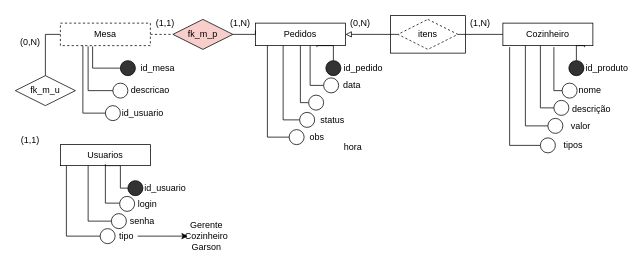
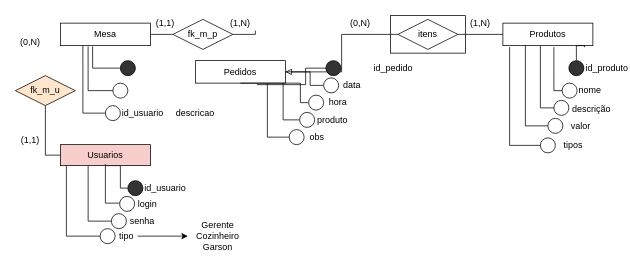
- <mxCell id="5" value="Mesa" style="rounded=0;whiteSpace=wrap;html=1;dashed=1;" parent="1" vertex="1"><mxGeometry x="80" y="30" width="120" height="30" as="geometry" /></mxCell>
+ <mxCell id="5" value="Mesa" style="rounded=0;whiteSpace=wrap;html=1;" parent="1" vertex="1"><mxGeometry x="80" y="30" width="120" height="30" as="geometry" /></mxCell>
- <mxCell id="3" style="edgeStyle=orthogonalEdgeStyle;rounded=0;orthogonalLoop=1;jettySize=auto;html=1;exitX=1;exitY=0.5;exitDx=0;exitDy=0;entryX=0;entryY=0.5;entryDx=0;entryDy=0;endArrow=none;endFill=0;dashed=1;" parent="1" source="5" target="19" edge="1"><mxGeometry relative="1" as="geometry" /></mxCell>
+ <mxCell id="3" style="edgeStyle=orthogonalEdgeStyle;rounded=0;orthogonalLoop=1;jettySize=auto;html=1;exitX=1;exitY=0.5;exitDx=0;exitDy=0;entryX=0;entryY=0.5;entryDx=0;entryDy=0;endArrow=none;endFill=0;" parent="1" source="5" target="19" edge="1"><mxGeometry relative="1" as="geometry" /></mxCell>
- <mxCell id="19" value="fk_m_p" style="rhombus;whiteSpace=wrap;html=1;fillColor=#f8cecc;" parent="1" vertex="1"><mxGeometry x="230" y="25" width="80" height="40" as="geometry" /></mxCell>
+ <mxCell id="19" value="fk_m_p" style="rhombus;whiteSpace=wrap;html=1;fillColor=#FFFFFF;" parent="1" vertex="1"><mxGeometry x="230" y="25" width="80" height="40" as="geometry" /></mxCell>
- <mxCell id="17" value="Pedidos" style="rounded=0;whiteSpace=wrap;html=1;" parent="1" vertex="1"><mxGeometry x="340" y="30" width="120" height="30" as="geometry" /></mxCell>
+ <mxCell id="17" value="Pedidos" style="rounded=0;whiteSpace=wrap;html=1;" parent="1" vertex="1"><mxGeometry x="260" y="80" width="120" height="30" as="geometry" /></mxCell>
- <mxCell id="22" value="itens" style="rhombus;whiteSpace=wrap;html=1;fillColor=#FFFFFF;dashed=1;" parent="1" vertex="1"><mxGeometry x="530" y="25" width="80" height="40" as="geometry" /></mxCell>
+ <mxCell id="22" value="itens" style="rhombus;whiteSpace=wrap;html=1;fillColor=#FFFFFF;" parent="1" vertex="1"><mxGeometry x="530" y="25" width="80" height="40" as="geometry" /></mxCell>
- <mxCell id="6" value="Cozinheiro" style="rounded=0;whiteSpace=wrap;html=1;" parent="1" vertex="1"><mxGeometry x="670" y="30" width="120" height="30" as="geometry" /></mxCell>
+ <mxCell id="6" value="Produtos" style="rounded=0;whiteSpace=wrap;html=1;" parent="1" vertex="1"><mxGeometry x="670" y="30" width="120" height="30" as="geometry" /></mxCell>
- <mxCell id="4" style="edgeStyle=orthogonalEdgeStyle;rounded=0;orthogonalLoop=1;jettySize=auto;html=1;exitX=0;exitY=0.5;exitDx=0;exitDy=0;entryX=0.5;entryY=0;entryDx=0;entryDy=0;endArrow=none;endFill=0;" parent="1" source="5" target="56" edge="1"><mxGeometry relative="1" as="geometry" /></mxCell>
- <mxCell id="11" value="id_mesa" style="text;html=1;strokeColor=none;fillColor=none;align=center;verticalAlign=middle;whiteSpace=wrap;rounded=0;" parent="1" vertex="1"><mxGeometry x="180" y="80" width="60" height="20" as="geometry" /></mxCell>
- <mxCell id="25" value="id_pedido" style="text;html=1;strokeColor=none;fillColor=none;align=center;verticalAlign=middle;whiteSpace=wrap;rounded=0;" parent="1" vertex="1"><mxGeometry x="454" y="80" width="60" height="20" as="geometry" /></mxCell>
+ <mxCell id="25" value="id_pedido" style="text;html=1;strokeColor=none;fillColor=none;align=center;verticalAlign=middle;whiteSpace=wrap;rounded=0;" parent="1" vertex="1"><mxGeometry x="494" y="80" width="60" height="20" as="geometry" /></mxCell>
- <mxCell id="56" value="fk_m_u" style="rhombus;whiteSpace=wrap;html=1;fillColor=#FFFFFF;" parent="1" vertex="1"><mxGeometry x="20" y="100" width="80" height="40" as="geometry" /></mxCell>
+ <mxCell id="56" value="fk_m_u" style="rhombus;whiteSpace=wrap;html=1;fillColor=#ffe6cc;" parent="1" vertex="1"><mxGeometry x="20" y="100" width="80" height="40" as="geometry" /></mxCell>
- <mxCell id="12" value="descricao" style="text;html=1;strokeColor=none;fillColor=none;align=center;verticalAlign=middle;whiteSpace=wrap;rounded=0;" parent="1" vertex="1"><mxGeometry x="170" y="110" width="60" height="20" as="geometry" /></mxCell>
+ <mxCell id="12" value="descricao" style="text;html=1;strokeColor=none;fillColor=none;align=center;verticalAlign=middle;whiteSpace=wrap;rounded=0;" parent="1" vertex="1"><mxGeometry x="230" y="140" width="60" height="20" as="geometry" /></mxCell>
- <mxCell id="28" value="status" style="text;html=1;strokeColor=none;fillColor=none;align=center;verticalAlign=middle;whiteSpace=wrap;rounded=0;" parent="1" vertex="1"><mxGeometry x="413" y="149" width="60" height="20" as="geometry" /></mxCell>
+ <mxCell id="28" value="produto" style="text;html=1;strokeColor=none;fillColor=none;align=center;verticalAlign=middle;whiteSpace=wrap;rounded=0;" parent="1" vertex="1"><mxGeometry x="413" y="149" width="60" height="20" as="geometry" /></mxCell>
+ <mxCell id="55" style="edgeStyle=orthogonalEdgeStyle;rounded=0;orthogonalLoop=1;jettySize=auto;html=1;exitX=0.5;exitY=1;exitDx=0;exitDy=0;entryX=0;entryY=0.5;entryDx=0;entryDy=0;endArrow=none;endFill=0;" parent="1" source="56" target="42" edge="1"><mxGeometry relative="1" as="geometry" /></mxCell>
- <mxCell id="37" value="hora" style="text;html=1;strokeColor=none;fillColor=none;align=center;verticalAlign=middle;whiteSpace=wrap;rounded=0;" parent="1" vertex="1"><mxGeometry x="451" y="186" width="39" height="20" as="geometry" /></mxCell>
+ <mxCell id="37" value="hora" style="text;html=1;strokeColor=none;fillColor=none;align=center;verticalAlign=middle;whiteSpace=wrap;rounded=0;" parent="1" vertex="1"><mxGeometry x="431" y="126" width="39" height="20" as="geometry" /></mxCell>
- <mxCell id="42" value="Usuarios" style="rounded=0;whiteSpace=wrap;html=1;" parent="1" vertex="1"><mxGeometry x="80" y="192" width="120" height="28" as="geometry" /></mxCell>
+ <mxCell id="42" value="Usuarios" style="rounded=0;whiteSpace=wrap;html=1;fillColor=#f8cecc;" parent="1" vertex="1"><mxGeometry x="80" y="192" width="120" height="28" as="geometry" /></mxCell>
- <mxCell id="59" value="Gerente&lt;br&gt;Cozinheiro&lt;br&gt;Garson" style="text;html=1;strokeColor=none;fillColor=none;align=center;verticalAlign=middle;whiteSpace=wrap;rounded=0;" parent="1" vertex="1"><mxGeometry x="255" y="304" width="40" height="20" as="geometry" /></mxCell>
+ <mxCell id="59" value="Gerente&lt;br&gt;Cozinheiro&lt;br&gt;Garson" style="text;html=1;strokeColor=none;fillColor=none;align=center;verticalAlign=middle;whiteSpace=wrap;rounded=0;" parent="1" vertex="1"><mxGeometry x="270" y="304" width="40" height="20" as="geometry" /></mxCell>
